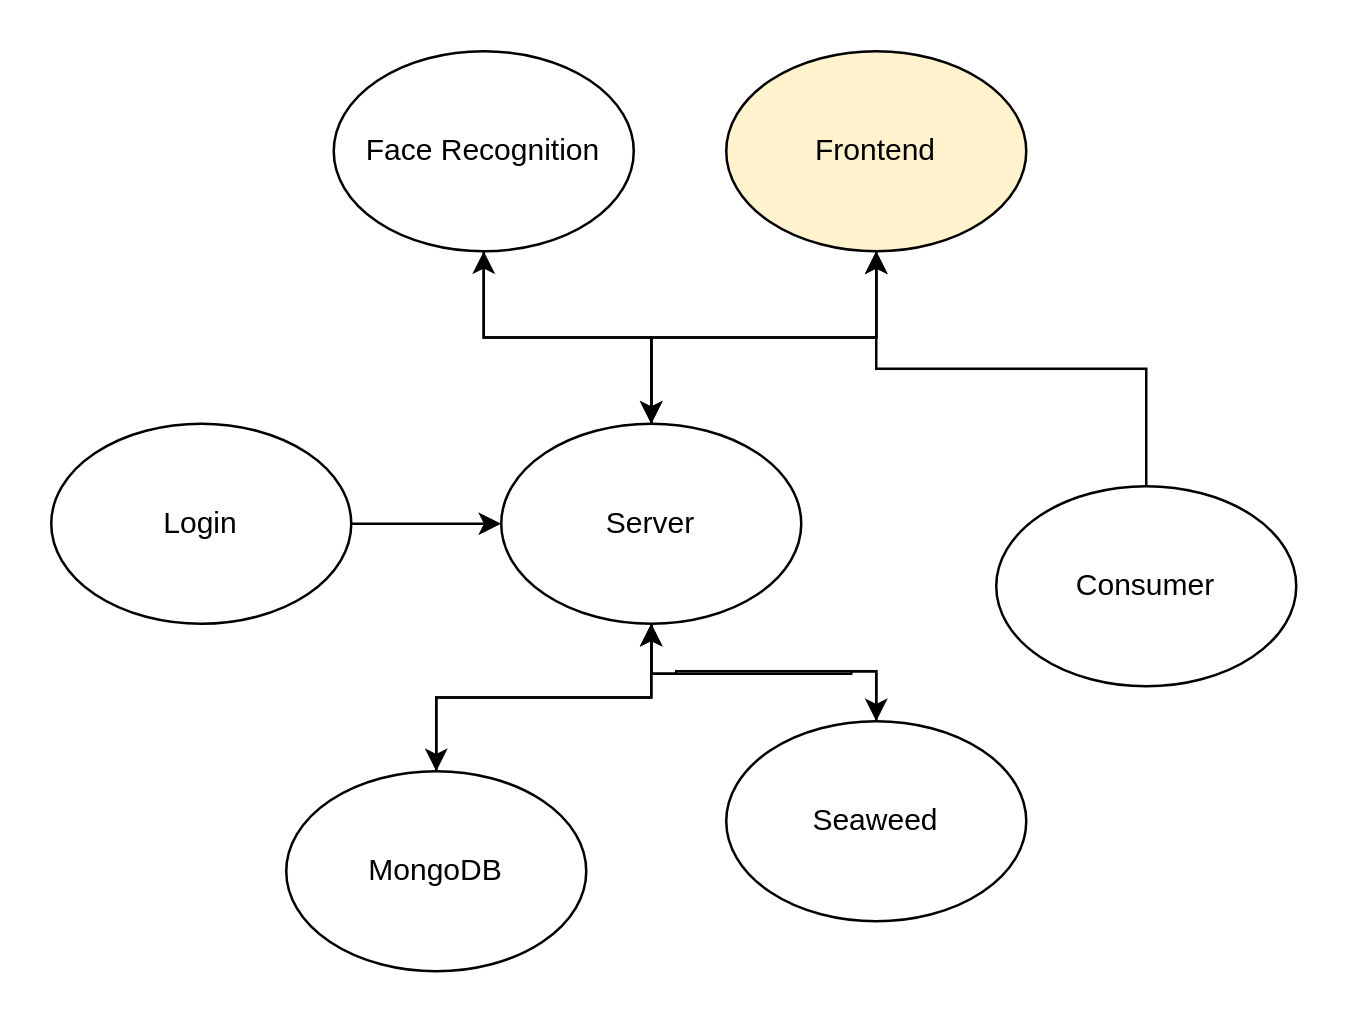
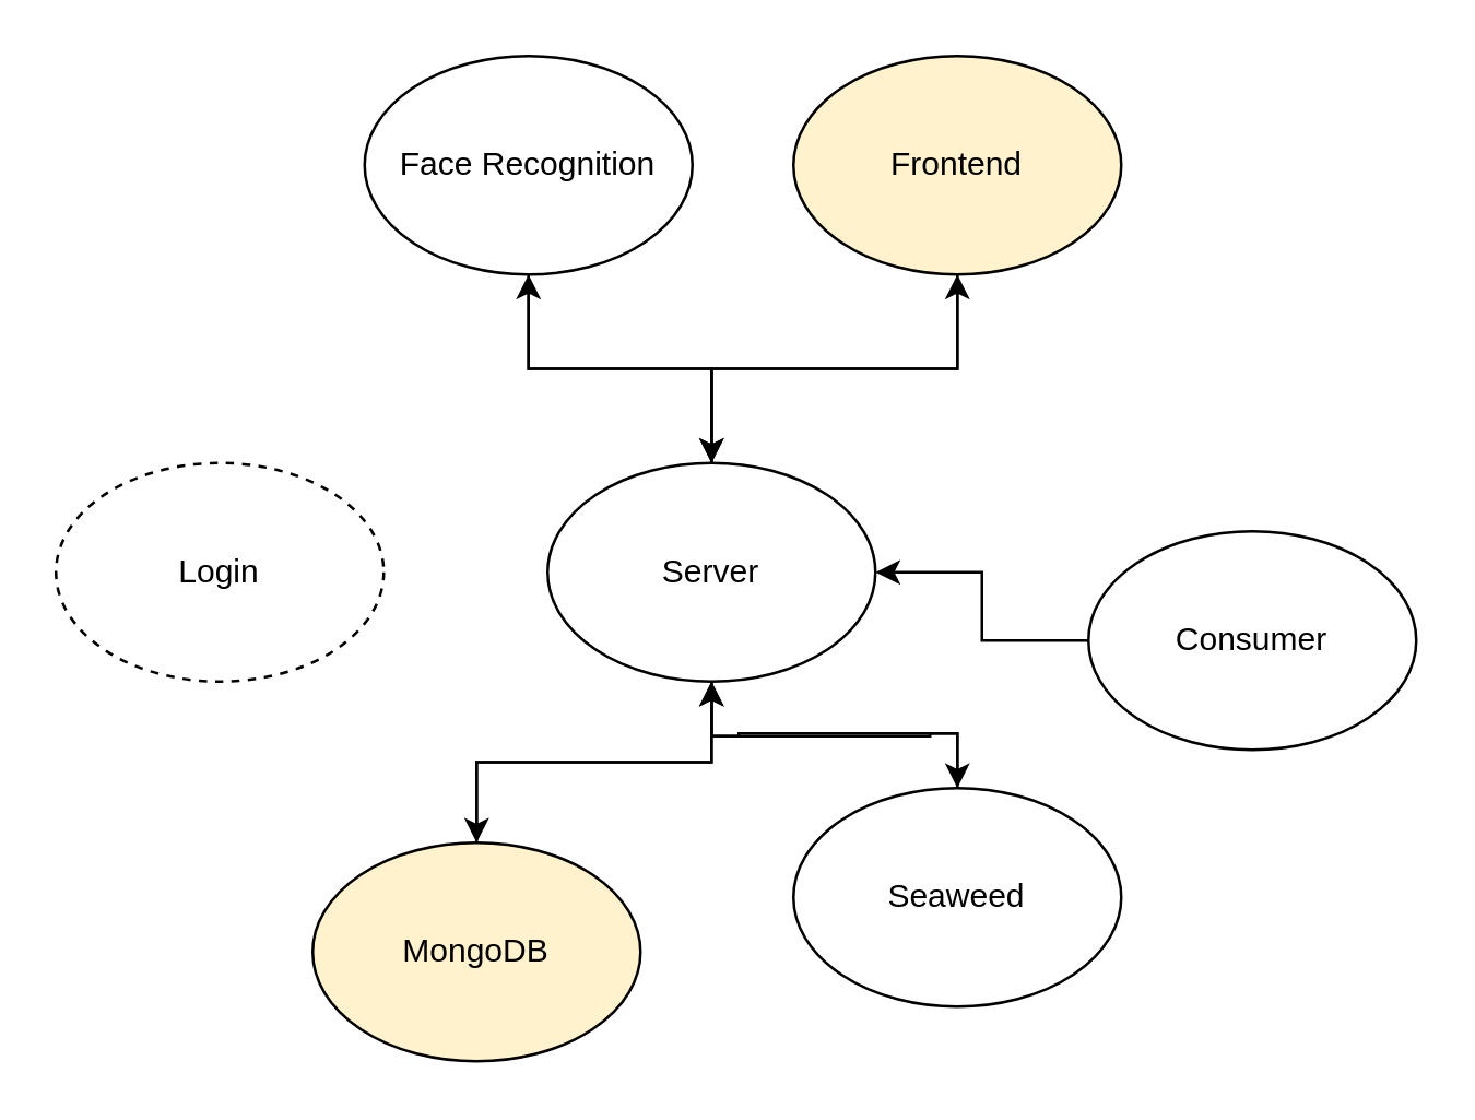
- <mxCell id="9" style="edgeStyle=orthogonalEdgeStyle;rounded=0;orthogonalLoop=1;jettySize=auto;html=1;" edge="1" parent="1" source="10" target="12"><mxGeometry relative="1" as="geometry" /></mxCell>
+ <mxCell id="9" style="edgeStyle=orthogonalEdgeStyle;rounded=0;orthogonalLoop=1;jettySize=auto;html=1;" edge="1" parent="1" source="10" target="8"><mxGeometry relative="1" as="geometry" /></mxCell>
- <mxCell id="3" value="Login" style="ellipse;whiteSpace=wrap;html=1;" vertex="1" parent="1"><mxGeometry x="20" y="169" width="120" height="80" as="geometry" /></mxCell>
+ <mxCell id="3" value="Login" style="ellipse;whiteSpace=wrap;html=1;dashed=1;" vertex="1" parent="1"><mxGeometry x="20" y="169" width="120" height="80" as="geometry" /></mxCell>
- <mxCell id="2" style="edgeStyle=orthogonalEdgeStyle;rounded=0;orthogonalLoop=1;jettySize=auto;html=1;" edge="1" parent="1" source="3" target="8"><mxGeometry relative="1" as="geometry" /></mxCell>
- <mxCell id="14" value="MongoDB" style="ellipse;whiteSpace=wrap;html=1;" vertex="1" parent="1"><mxGeometry x="114" y="308" width="120" height="80" as="geometry" /></mxCell>
+ <mxCell id="14" value="MongoDB" style="ellipse;whiteSpace=wrap;html=1;fillColor=#fff2cc;" vertex="1" parent="1"><mxGeometry x="114" y="308" width="120" height="80" as="geometry" /></mxCell>
